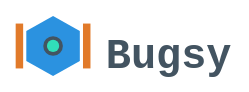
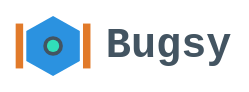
- <mxCell id="7" value="&lt;b style=&quot;&quot;&gt;&lt;font color=&quot;#435461&quot; style=&quot;font-size: 56px;&quot; face=&quot;Courier New&quot;&gt;Bugsy&lt;/font&gt;&lt;/b&gt;" style="text;html=1;align=center;verticalAlign=middle;whiteSpace=wrap;rounded=0;strokeWidth=1;fontStyle=0" parent="1" vertex="1"><mxGeometry x="140" y="35.84" width="170" height="80" as="geometry" /></mxCell>
+ <mxCell id="7" value="&lt;b style=&quot;&quot;&gt;&lt;font color=&quot;#435461&quot; style=&quot;font-size: 56px;&quot; face=&quot;Courier New&quot;&gt;Bugsy&lt;/font&gt;&lt;/b&gt;" style="text;html=1;align=center;verticalAlign=middle;whiteSpace=wrap;rounded=0;strokeWidth=1;fontStyle=0" parent="1" vertex="1"><mxGeometry x="140" y="20.84" width="170" height="80" as="geometry" /></mxCell>
